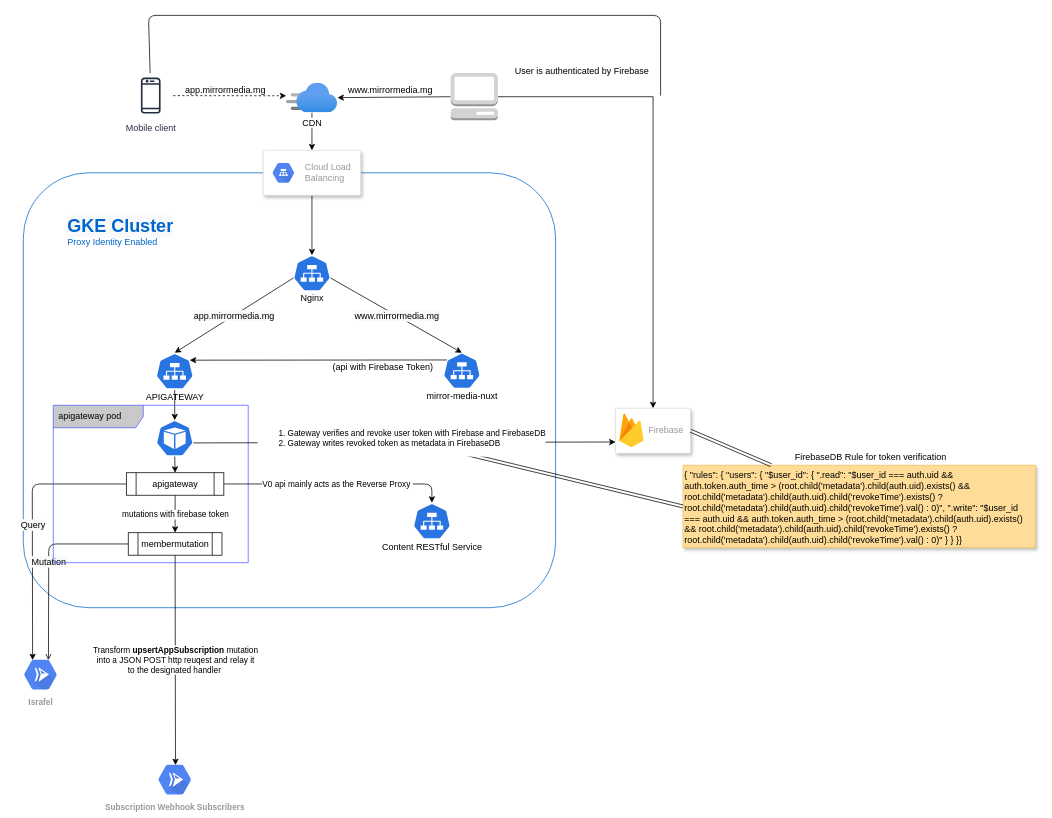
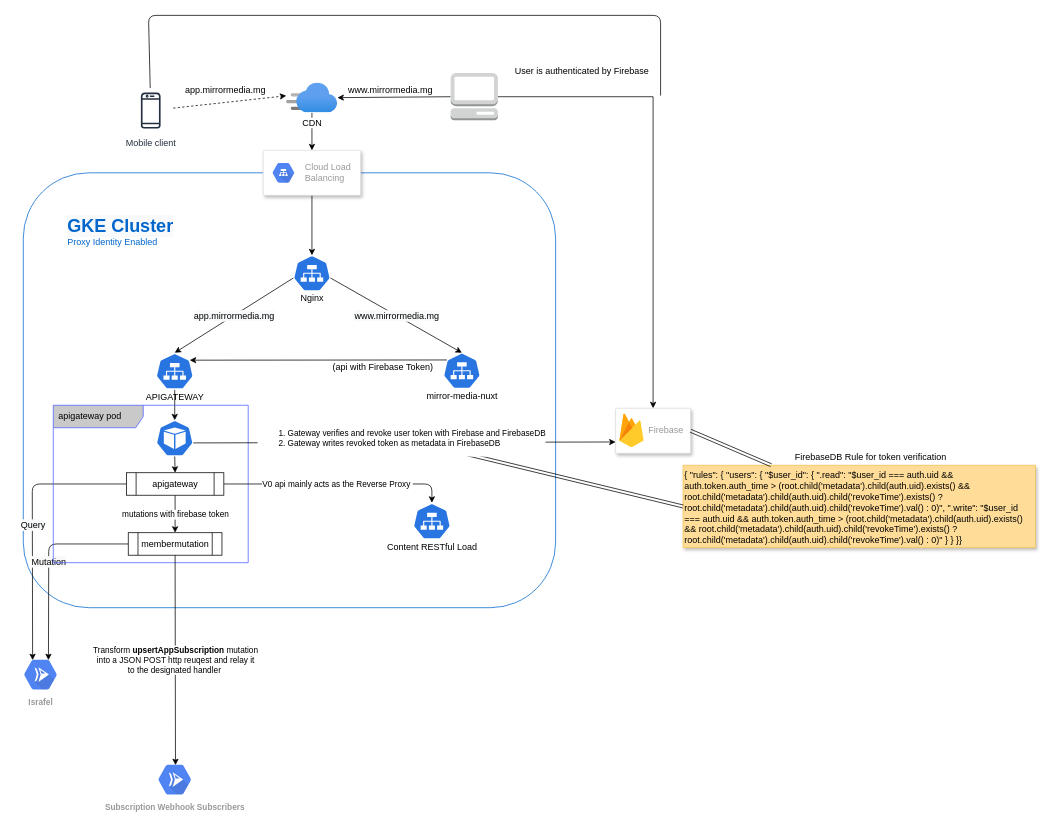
- <mxCell id="12" value="Mobile client" style="outlineConnect=0;fontColor=#232F3E;gradientColor=none;strokeColor=#232F3E;fillColor=#ffffff;dashed=0;verticalLabelPosition=bottom;verticalAlign=top;align=center;html=1;fontSize=12;fontStyle=0;aspect=fixed;shape=mxgraph.aws4.resourceIcon;resIcon=mxgraph.aws4.mobile_client;" parent="1" vertex="1"><mxGeometry x="170" y="97" width="60" height="60" as="geometry" /></mxCell>
+ <mxCell id="12" value="Mobile client" style="outlineConnect=0;fontColor=#232F3E;gradientColor=none;strokeColor=#232F3E;fillColor=#ffffff;dashed=0;verticalLabelPosition=bottom;verticalAlign=top;align=center;html=1;fontSize=12;fontStyle=0;aspect=fixed;shape=mxgraph.aws4.resourceIcon;resIcon=mxgraph.aws4.mobile_client;" parent="1" vertex="1"><mxGeometry x="170" y="117" width="60" height="60" as="geometry" /></mxCell>
- <mxCell id="57" value="Content RESTful Service" style="text;html=1;align=center;verticalAlign=middle;resizable=0;points=[];autosize=1;" vertex="1" parent="55"><mxGeometry x="-30" y="49.412" width="150" height="20" as="geometry" /></mxCell>
+ <mxCell id="57" value="Content RESTful Load" style="text;html=1;align=center;verticalAlign=middle;resizable=0;points=[];autosize=1;" vertex="1" parent="55"><mxGeometry x="-30" y="49.412" width="150" height="20" as="geometry" /></mxCell>
- <mxCell id="36" value="" style="endArrow=open;html=1;exitX=0;exitY=0.5;exitDx=0;exitDy=0;entryX=0.66;entryY=0.17;entryDx=0;entryDy=0;entryPerimeter=0;" edge="1" parent="1" source="46" target="38"><mxGeometry relative="1" as="geometry"><mxPoint x="521.5" y="690" as="sourcePoint" /><mxPoint x="621.5" y="690" as="targetPoint" /><Array as="points"><mxPoint x="64" y="725" /></Array></mxGeometry></mxCell>
+ <mxCell id="36" value="" style="endArrow=classic;html=1;exitX=0;exitY=0.5;exitDx=0;exitDy=0;entryX=0.66;entryY=0.17;entryDx=0;entryDy=0;entryPerimeter=0;" edge="1" parent="1" source="46" target="38"><mxGeometry relative="1" as="geometry"><mxPoint x="521.5" y="690" as="sourcePoint" /><mxPoint x="621.5" y="690" as="targetPoint" /><Array as="points"><mxPoint x="64" y="725" /></Array></mxGeometry></mxCell>
